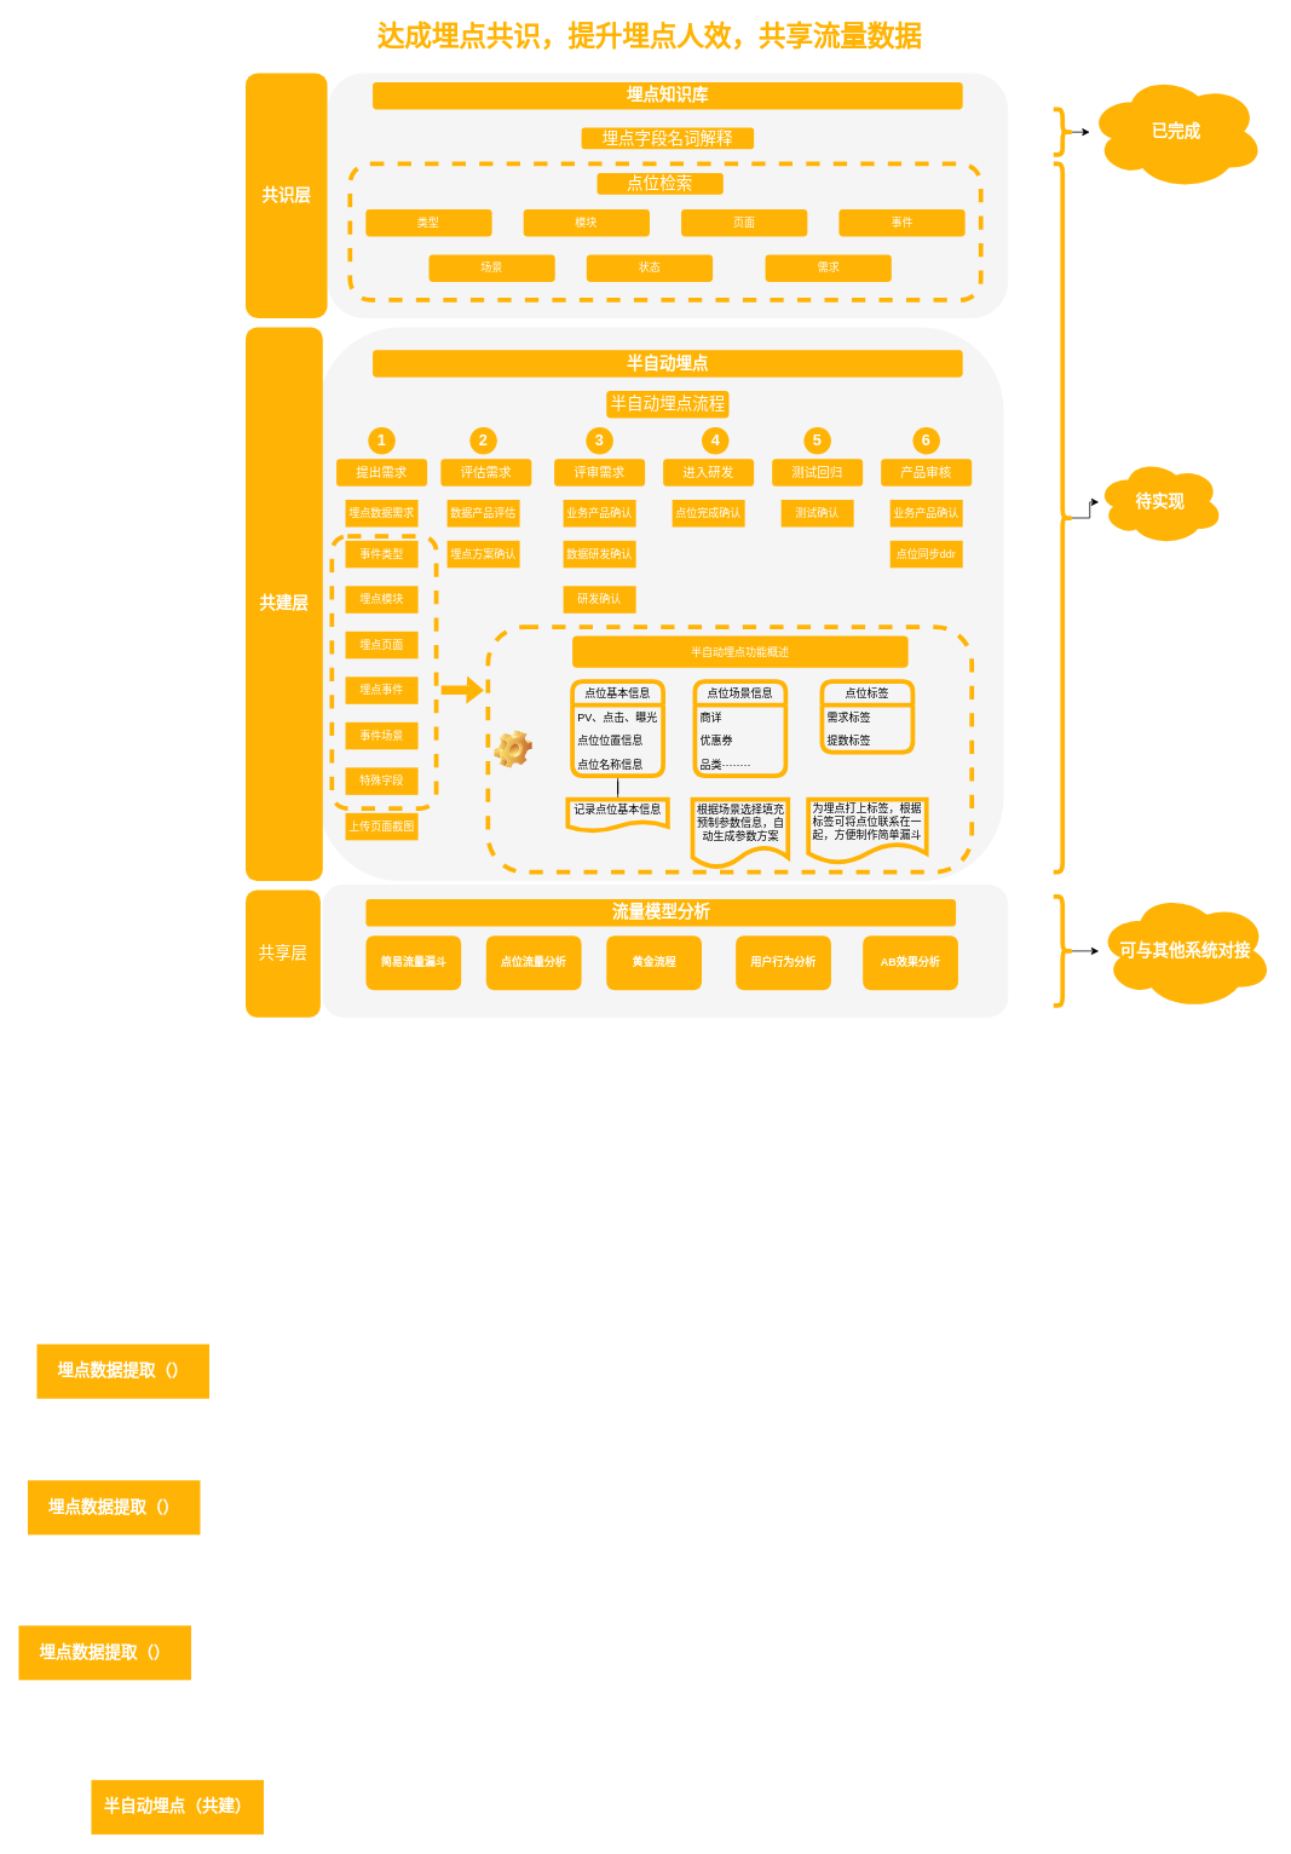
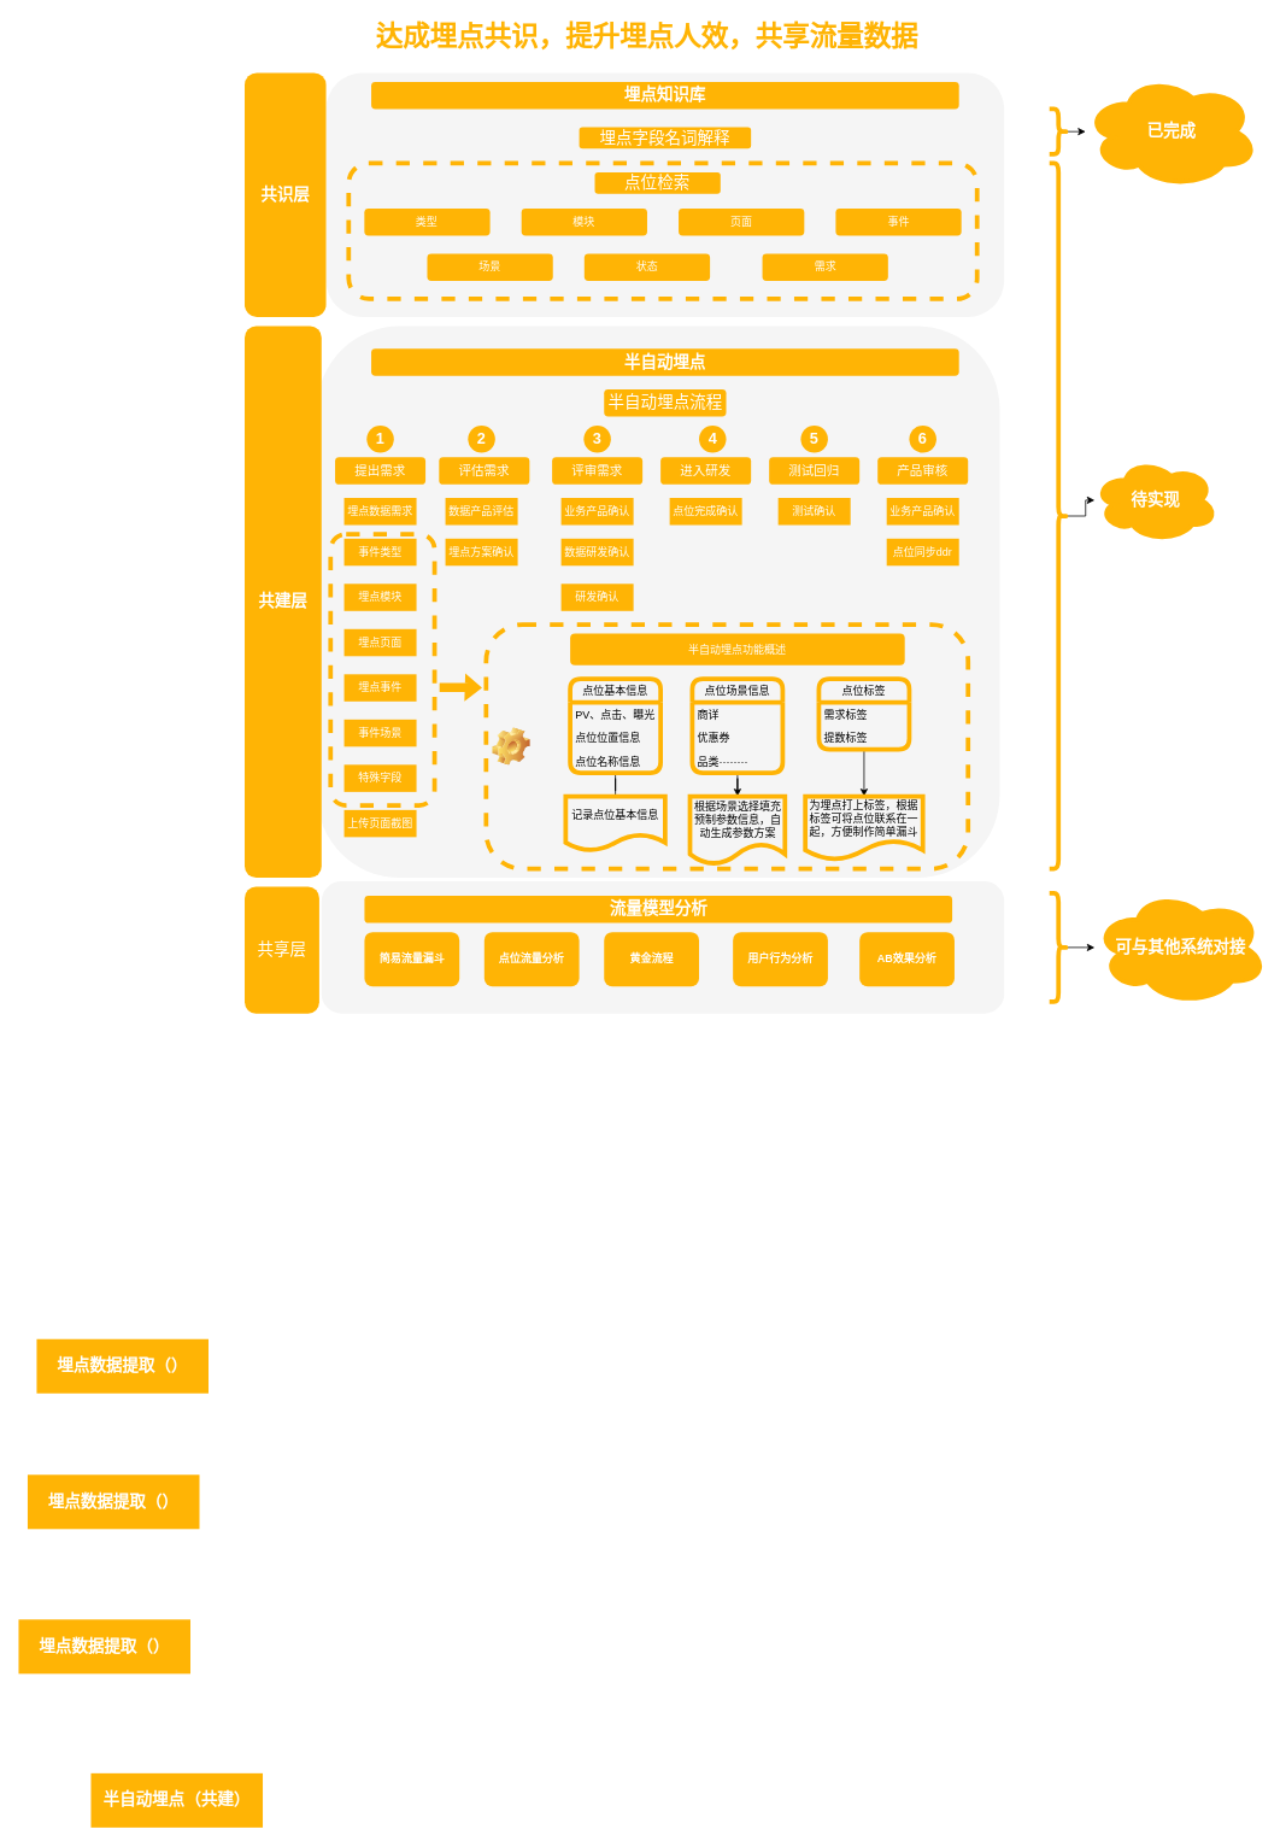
+ <mxCell id="64" value="" style="edgeStyle=orthogonalEdgeStyle;rounded=0;orthogonalLoop=1;jettySize=auto;html=1;fillColor=#FFB405;" edge="1" parent="1" source="65" target="74"><mxGeometry relative="1" as="geometry" /></mxCell>
+ <mxCell id="69" value="" style="edgeStyle=orthogonalEdgeStyle;rounded=0;orthogonalLoop=1;jettySize=auto;html=1;fillColor=#FFB405;" edge="1" parent="1" source="70" target="75"><mxGeometry relative="1" as="geometry" /></mxCell>
- <mxCell id="73" value="记录点位基本信息" style="shape=document;whiteSpace=wrap;html=1;boundedLbl=1;rounded=1;fontStyle=0;strokeColor=#FFB405;strokeWidth=5;fillColor=none;startSize=26;" vertex="1" parent="1"><mxGeometry x="625" y="880" width="110" height="35" as="geometry" /></mxCell>
+ <mxCell id="73" value="记录点位基本信息" style="shape=document;whiteSpace=wrap;html=1;boundedLbl=1;rounded=1;fontStyle=0;strokeColor=#FFB405;strokeWidth=5;fillColor=none;startSize=26;" vertex="1" parent="1"><mxGeometry x="625" y="880" width="110" height="60" as="geometry" /></mxCell>
